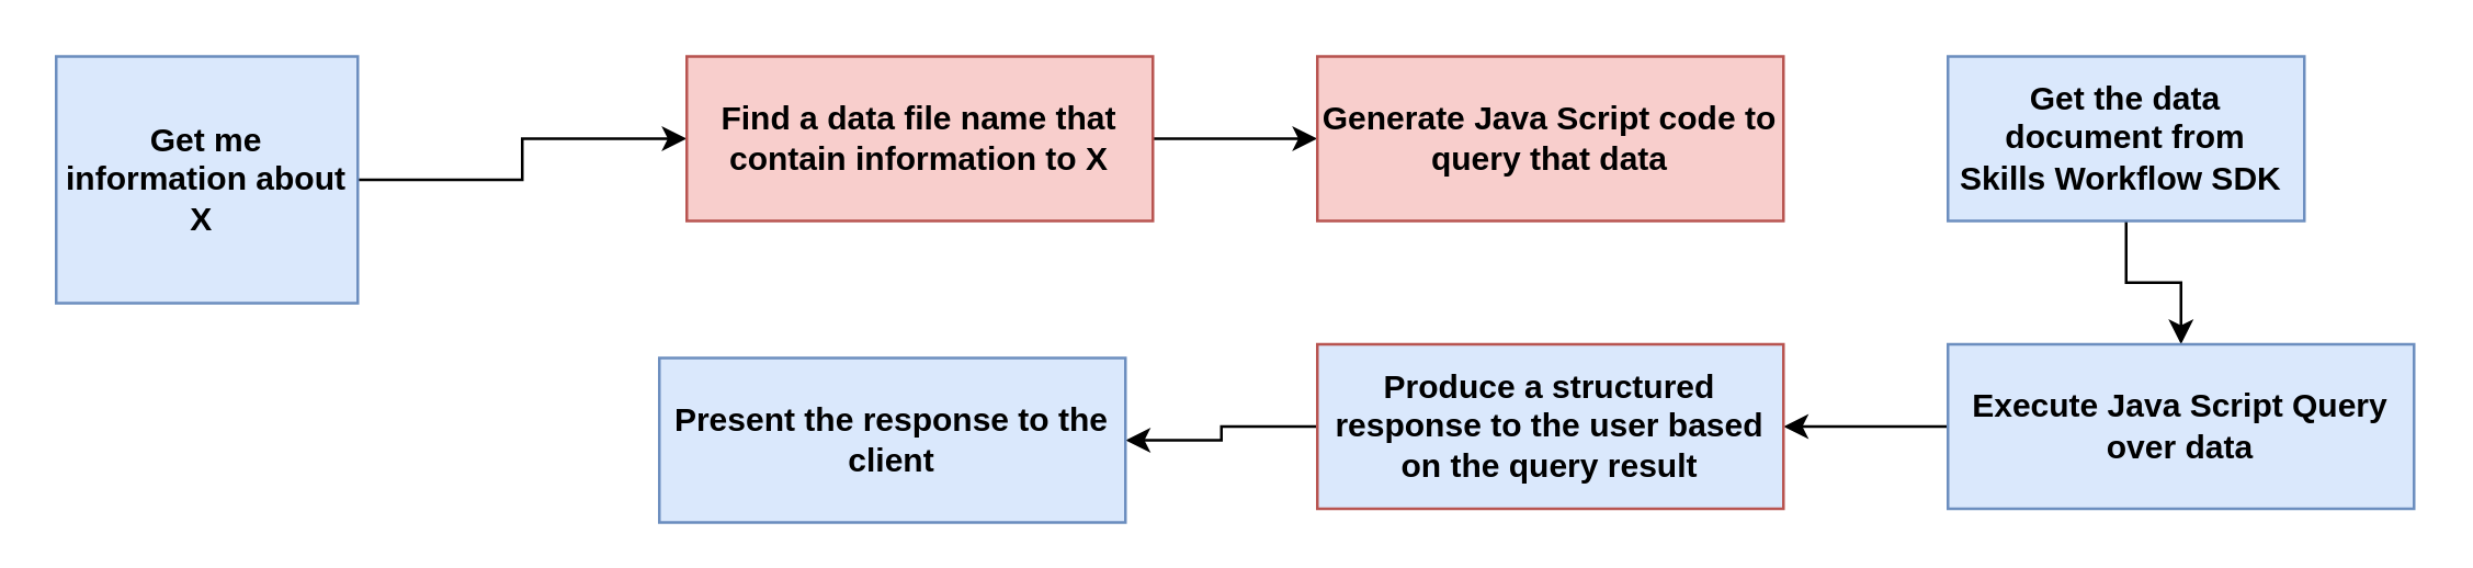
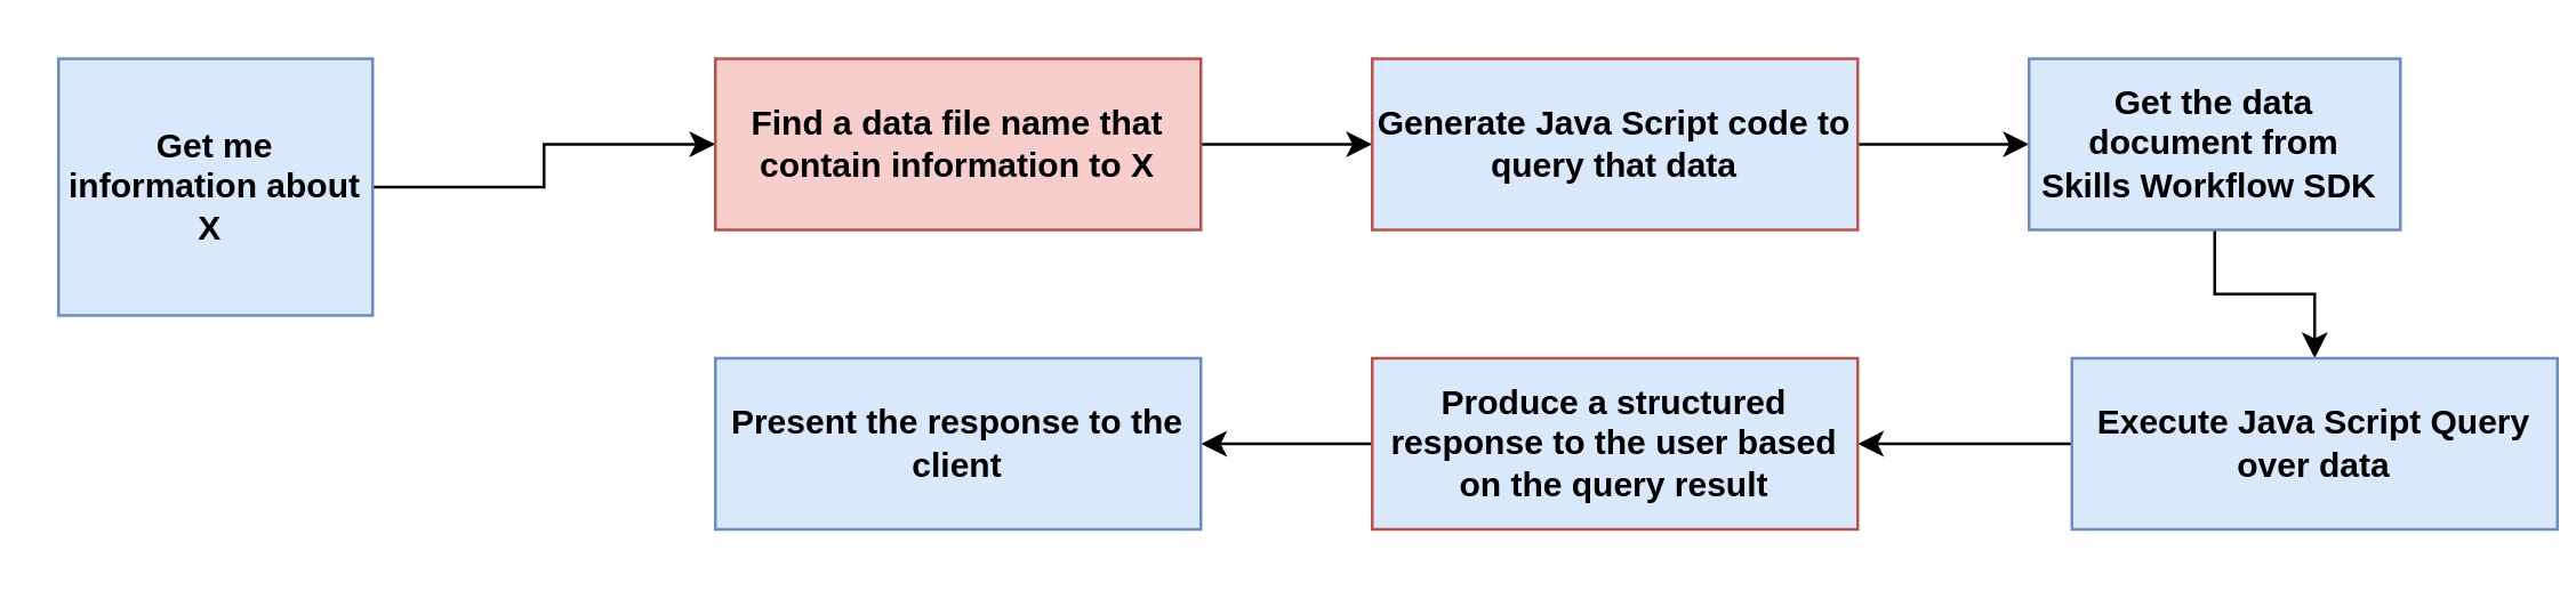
- <mxCell id="7" value="&lt;b&gt;Generate Java Script code to query that data&lt;/b&gt;" style="rounded=0;whiteSpace=wrap;html=1;fillColor=#f8cecc;strokeColor=#b85450;" parent="1" vertex="1"><mxGeometry x="480" y="20" width="170" height="60" as="geometry" /></mxCell>
+ <mxCell id="7" value="&lt;b&gt;Generate Java Script code to query that data&lt;/b&gt;" style="rounded=0;whiteSpace=wrap;html=1;fillColor=#dae8fc;strokeColor=#b85450;" parent="1" vertex="1"><mxGeometry x="480" y="20" width="170" height="60" as="geometry" /></mxCell>
+ <mxCell id="6" style="edgeStyle=orthogonalEdgeStyle;rounded=0;orthogonalLoop=1;jettySize=auto;html=1;exitX=1;exitY=0.5;exitDx=0;exitDy=0;entryX=0;entryY=0.5;entryDx=0;entryDy=0;" parent="1" source="7" target="9" edge="1"><mxGeometry relative="1" as="geometry" /></mxCell>
- <mxCell id="11" value="&lt;b&gt;Execute Java Script Query over data&lt;/b&gt;" style="rounded=0;whiteSpace=wrap;html=1;fillColor=#dae8fc;strokeColor=#6c8ebf;" parent="1" vertex="1"><mxGeometry x="710" y="125" width="170" height="60" as="geometry" /></mxCell>
+ <mxCell id="11" value="&lt;b&gt;Execute Java Script Query over data&lt;/b&gt;" style="rounded=0;whiteSpace=wrap;html=1;fillColor=#dae8fc;strokeColor=#6c8ebf;" parent="1" vertex="1"><mxGeometry x="725" y="125" width="170" height="60" as="geometry" /></mxCell>
- <mxCell id="14" value="&lt;b&gt;Present the response to the client&lt;/b&gt;" style="rounded=0;whiteSpace=wrap;html=1;fillColor=#dae8fc;strokeColor=#6c8ebf;" parent="1" vertex="1"><mxGeometry x="240" y="130" width="170" height="60" as="geometry" /></mxCell>
+ <mxCell id="14" value="&lt;b&gt;Present the response to the client&lt;/b&gt;" style="rounded=0;whiteSpace=wrap;html=1;fillColor=#dae8fc;strokeColor=#6c8ebf;" parent="1" vertex="1"><mxGeometry x="250" y="125" width="170" height="60" as="geometry" /></mxCell>
